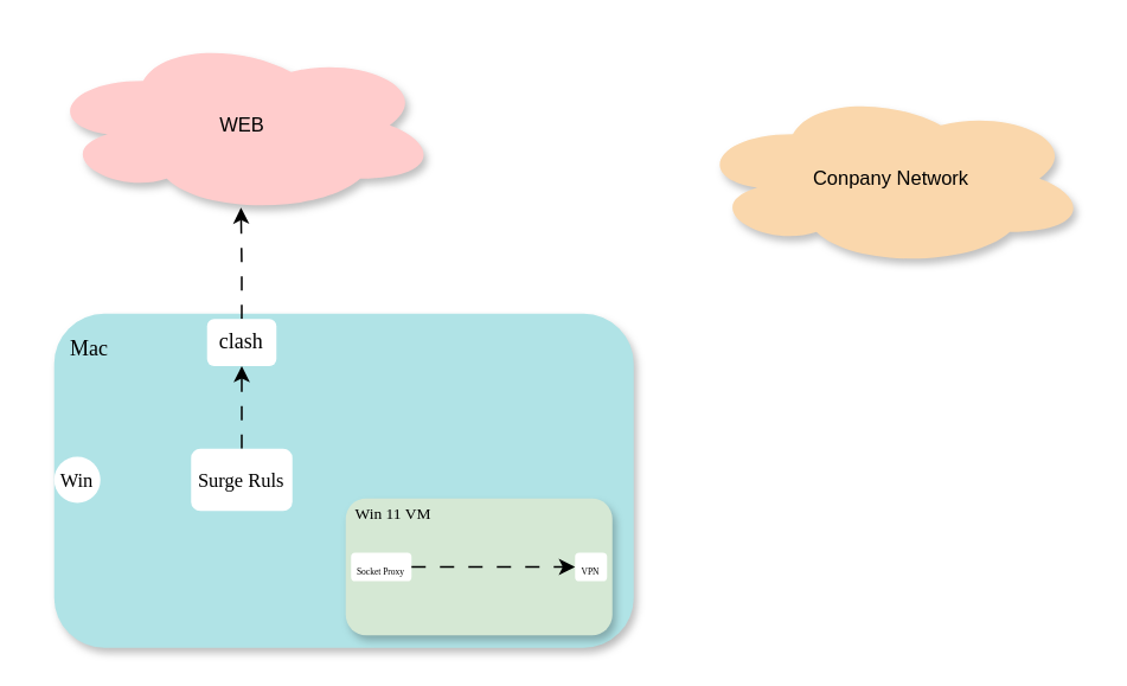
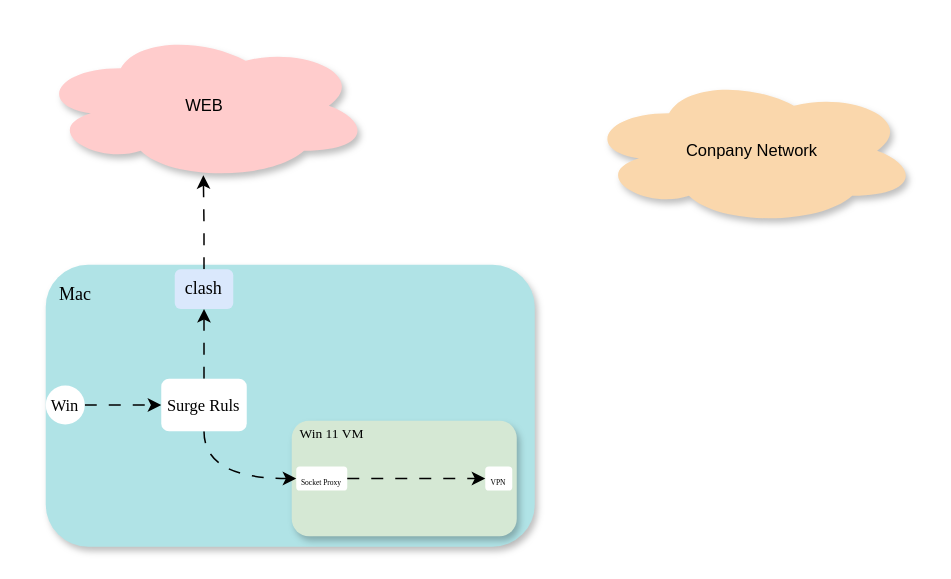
- <mxCell id="18" value="&lt;font face=&quot;Comic Sans MS&quot;&gt;clash&lt;/font&gt;" style="rounded=1;whiteSpace=wrap;html=1;strokeColor=none;" parent="1" vertex="1"><mxGeometry x="116" y="179" width="39" height="26.5" as="geometry" /></mxCell>
+ <mxCell id="18" value="&lt;font face=&quot;Comic Sans MS&quot;&gt;clash&lt;/font&gt;" style="rounded=1;whiteSpace=wrap;html=1;strokeColor=none;fillColor=#dae8fc;" parent="1" vertex="1"><mxGeometry x="116" y="179" width="39" height="26.5" as="geometry" /></mxCell>
+ <mxCell id="11" style="edgeStyle=orthogonalEdgeStyle;rounded=0;orthogonalLoop=1;jettySize=auto;html=1;entryX=0;entryY=0.5;entryDx=0;entryDy=0;dashed=1;dashPattern=8 8;" parent="1" source="12" target="15" edge="1"><mxGeometry relative="1" as="geometry" /></mxCell>
+ <mxCell id="13" style="edgeStyle=orthogonalEdgeStyle;rounded=0;orthogonalLoop=1;jettySize=auto;html=1;entryX=0;entryY=0.5;entryDx=0;entryDy=0;exitX=0.5;exitY=1;exitDx=0;exitDy=0;curved=1;dashed=1;dashPattern=8 8;" parent="1" source="15" target="6" edge="1"><mxGeometry relative="1" as="geometry" /></mxCell>
